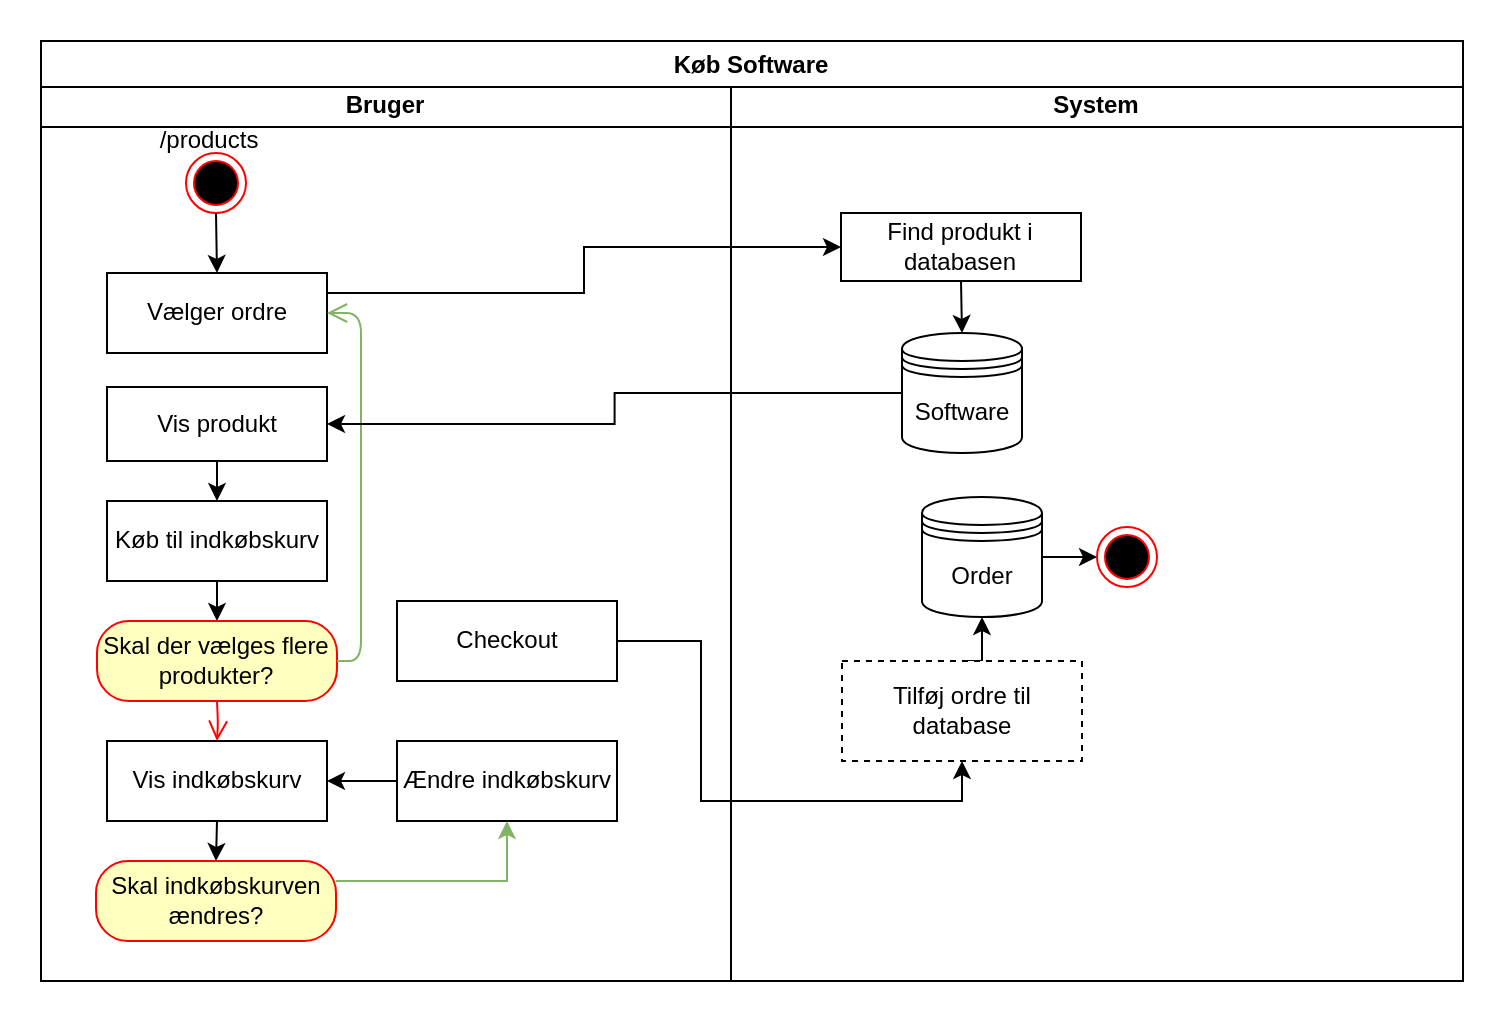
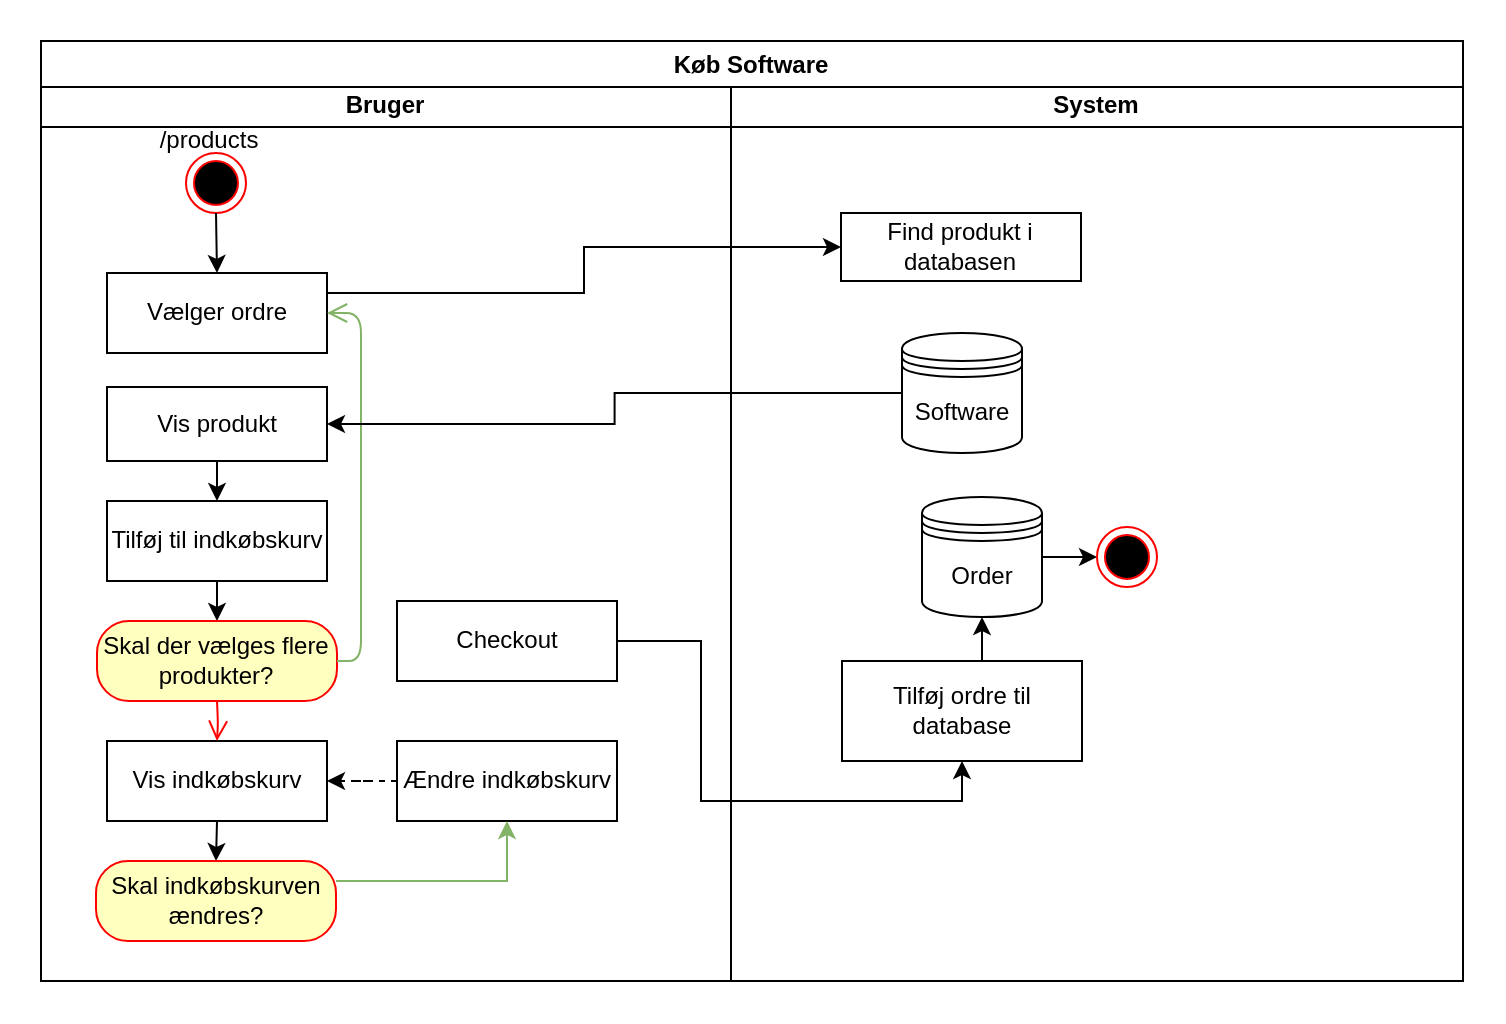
- <mxCell id="30" style="edgeStyle=orthogonalEdgeStyle;rounded=0;orthogonalLoop=1;jettySize=auto;html=1;exitX=0.5;exitY=1;exitDx=0;exitDy=0;entryX=0.5;entryY=0;entryDx=0;entryDy=0;" edge="1" parent="1" source="31" target="22"><mxGeometry relative="1" as="geometry" /></mxCell>
- <mxCell id="4" value="Køb til indkøbskurv" style="html=1;" vertex="1" parent="2"><mxGeometry x="33" y="210" width="110" height="40" as="geometry" /></mxCell>
+ <mxCell id="4" value="Tilføj til indkøbskurv" style="html=1;" vertex="1" parent="2"><mxGeometry x="33" y="210" width="110" height="40" as="geometry" /></mxCell>
- <mxCell id="24" value="Tilføj ordre til database" style="rounded=0;whiteSpace=wrap;html=1;dashed=1;" vertex="1" parent="21"><mxGeometry x="55.5" y="290" width="120" height="50" as="geometry" /></mxCell>
+ <mxCell id="24" value="Tilføj ordre til database" style="rounded=0;whiteSpace=wrap;html=1;" vertex="1" parent="21"><mxGeometry x="55.5" y="290" width="120" height="50" as="geometry" /></mxCell>
- <mxCell id="16" style="edgeStyle=orthogonalEdgeStyle;rounded=0;orthogonalLoop=1;jettySize=auto;html=1;entryX=1;entryY=0.5;entryDx=0;entryDy=0;" edge="1" parent="2" source="17" target="7"><mxGeometry relative="1" as="geometry" /></mxCell>
+ <mxCell id="16" style="edgeStyle=orthogonalEdgeStyle;rounded=0;orthogonalLoop=1;jettySize=auto;html=1;entryX=1;entryY=0.5;entryDx=0;entryDy=0;dashed=1;" edge="1" parent="2" source="17" target="7"><mxGeometry relative="1" as="geometry" /></mxCell>
